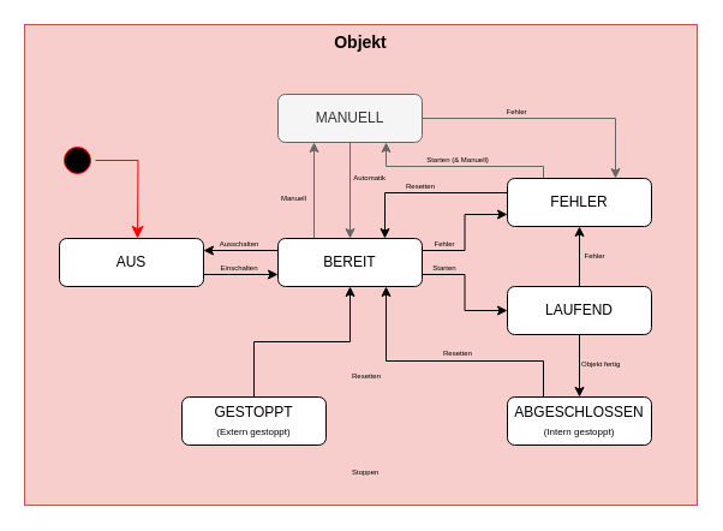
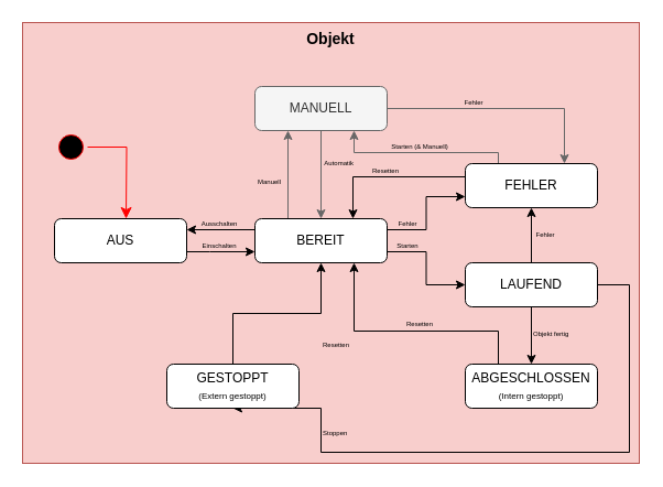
+ <mxCell id="12" style="edgeStyle=orthogonalEdgeStyle;rounded=0;orthogonalLoop=1;jettySize=auto;html=1;exitX=1;exitY=0.25;exitDx=0;exitDy=0;entryX=0.5;entryY=1;entryDx=0;entryDy=0;" parent="1" source="13" target="20" edge="1"><mxGeometry relative="1" as="geometry"><Array as="points"><mxPoint x="542" y="258" /><mxPoint x="571" y="258" /><mxPoint x="571" y="410" /><mxPoint x="291" y="410" /></Array></mxGeometry></mxCell>
